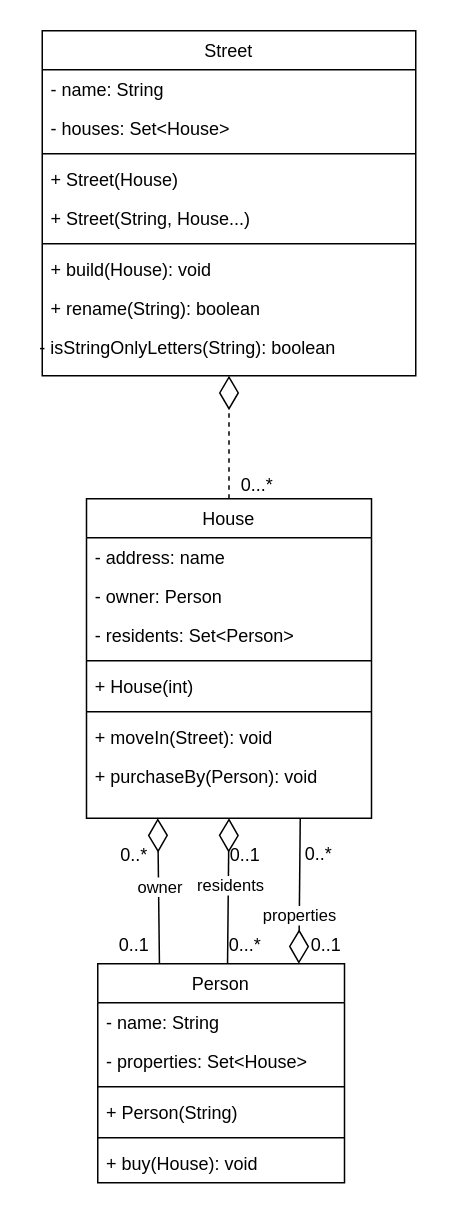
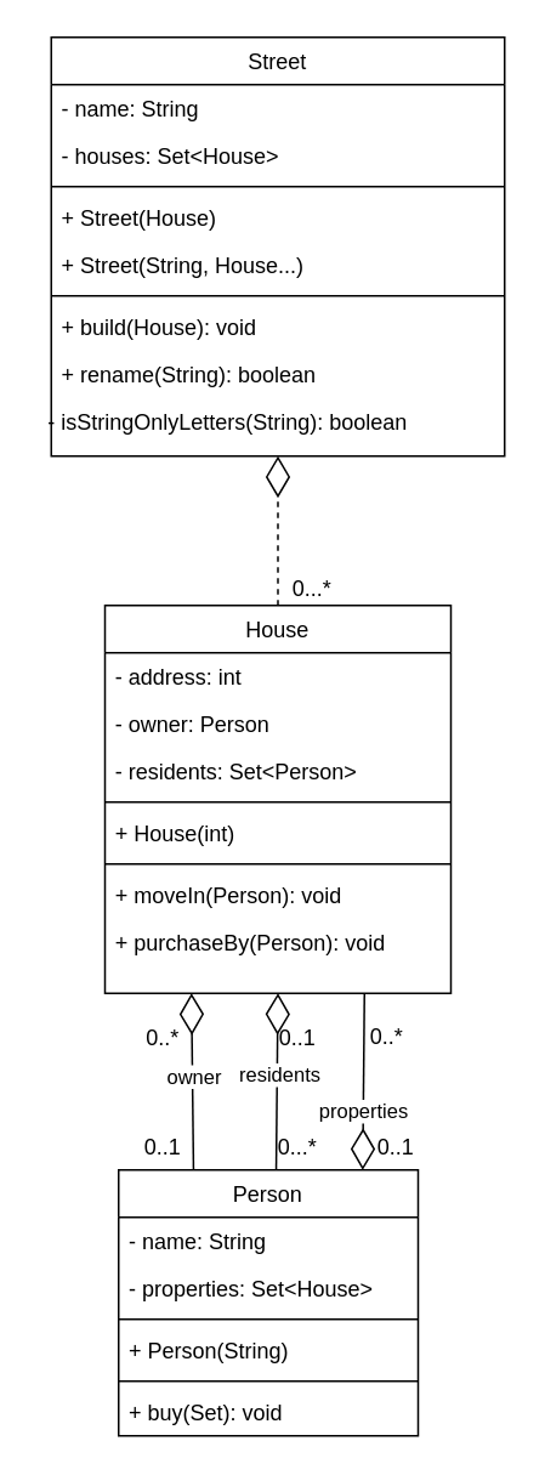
- <mxCell id="5" value="- address: name" style="text;align=left;verticalAlign=top;spacingLeft=4;spacingRight=4;overflow=hidden;rotatable=0;points=[[0,0.5],[1,0.5]];portConstraint=eastwest;" parent="4" vertex="1"><mxGeometry y="26" width="190" height="26" as="geometry" /></mxCell>
+ <mxCell id="5" value="- address: int" style="text;align=left;verticalAlign=top;spacingLeft=4;spacingRight=4;overflow=hidden;rotatable=0;points=[[0,0.5],[1,0.5]];portConstraint=eastwest;" parent="4" vertex="1"><mxGeometry y="26" width="190" height="26" as="geometry" /></mxCell>
- <mxCell id="11" value="+ moveIn(Street): void" style="text;align=left;verticalAlign=top;spacingLeft=4;spacingRight=4;overflow=hidden;rotatable=0;points=[[0,0.5],[1,0.5]];portConstraint=eastwest;" parent="4" vertex="1"><mxGeometry y="146" width="190" height="26" as="geometry" /></mxCell>
+ <mxCell id="11" value="+ moveIn(Person): void" style="text;align=left;verticalAlign=top;spacingLeft=4;spacingRight=4;overflow=hidden;rotatable=0;points=[[0,0.5],[1,0.5]];portConstraint=eastwest;" parent="4" vertex="1"><mxGeometry y="146" width="190" height="26" as="geometry" /></mxCell>
- <mxCell id="24" value="+ buy(House): void" style="text;align=left;verticalAlign=top;spacingLeft=4;spacingRight=4;overflow=hidden;rotatable=0;points=[[0,0.5],[1,0.5]];portConstraint=eastwest;" parent="18" vertex="1"><mxGeometry y="120" width="164.5" height="26" as="geometry" /></mxCell>
+ <mxCell id="24" value="+ buy(Set): void" style="text;align=left;verticalAlign=top;spacingLeft=4;spacingRight=4;overflow=hidden;rotatable=0;points=[[0,0.5],[1,0.5]];portConstraint=eastwest;" parent="18" vertex="1"><mxGeometry y="120" width="164.5" height="26" as="geometry" /></mxCell>
